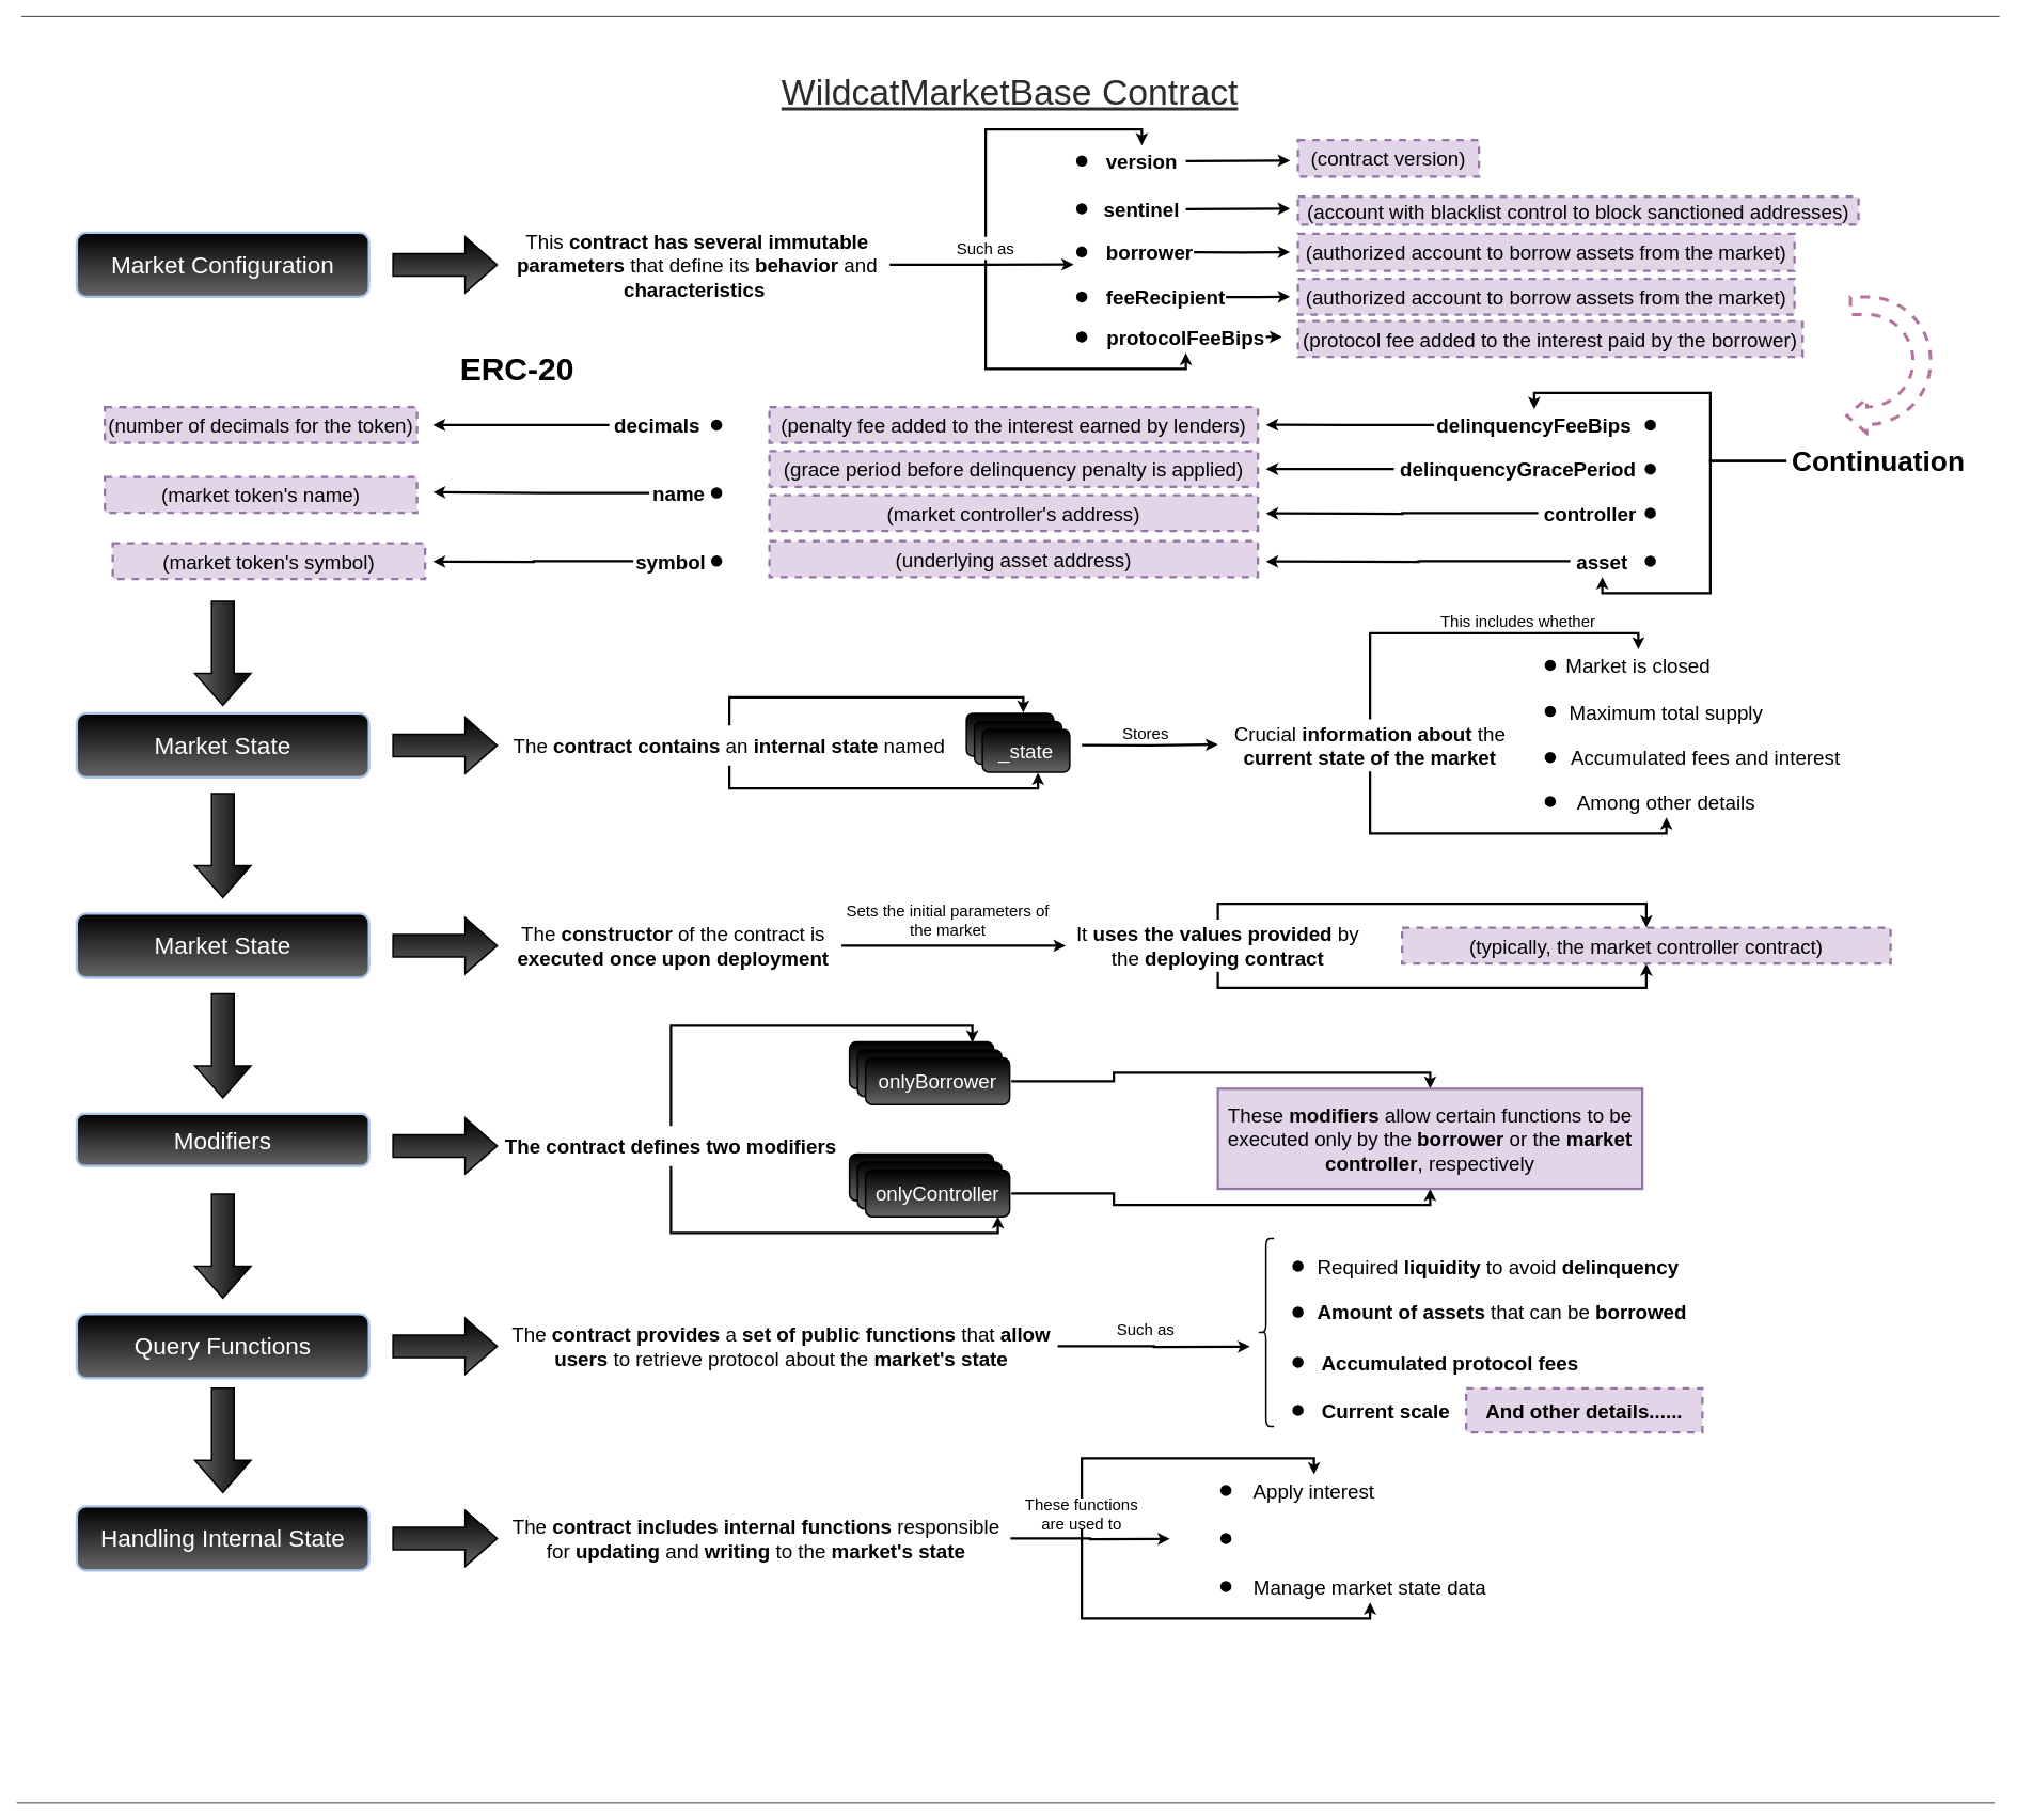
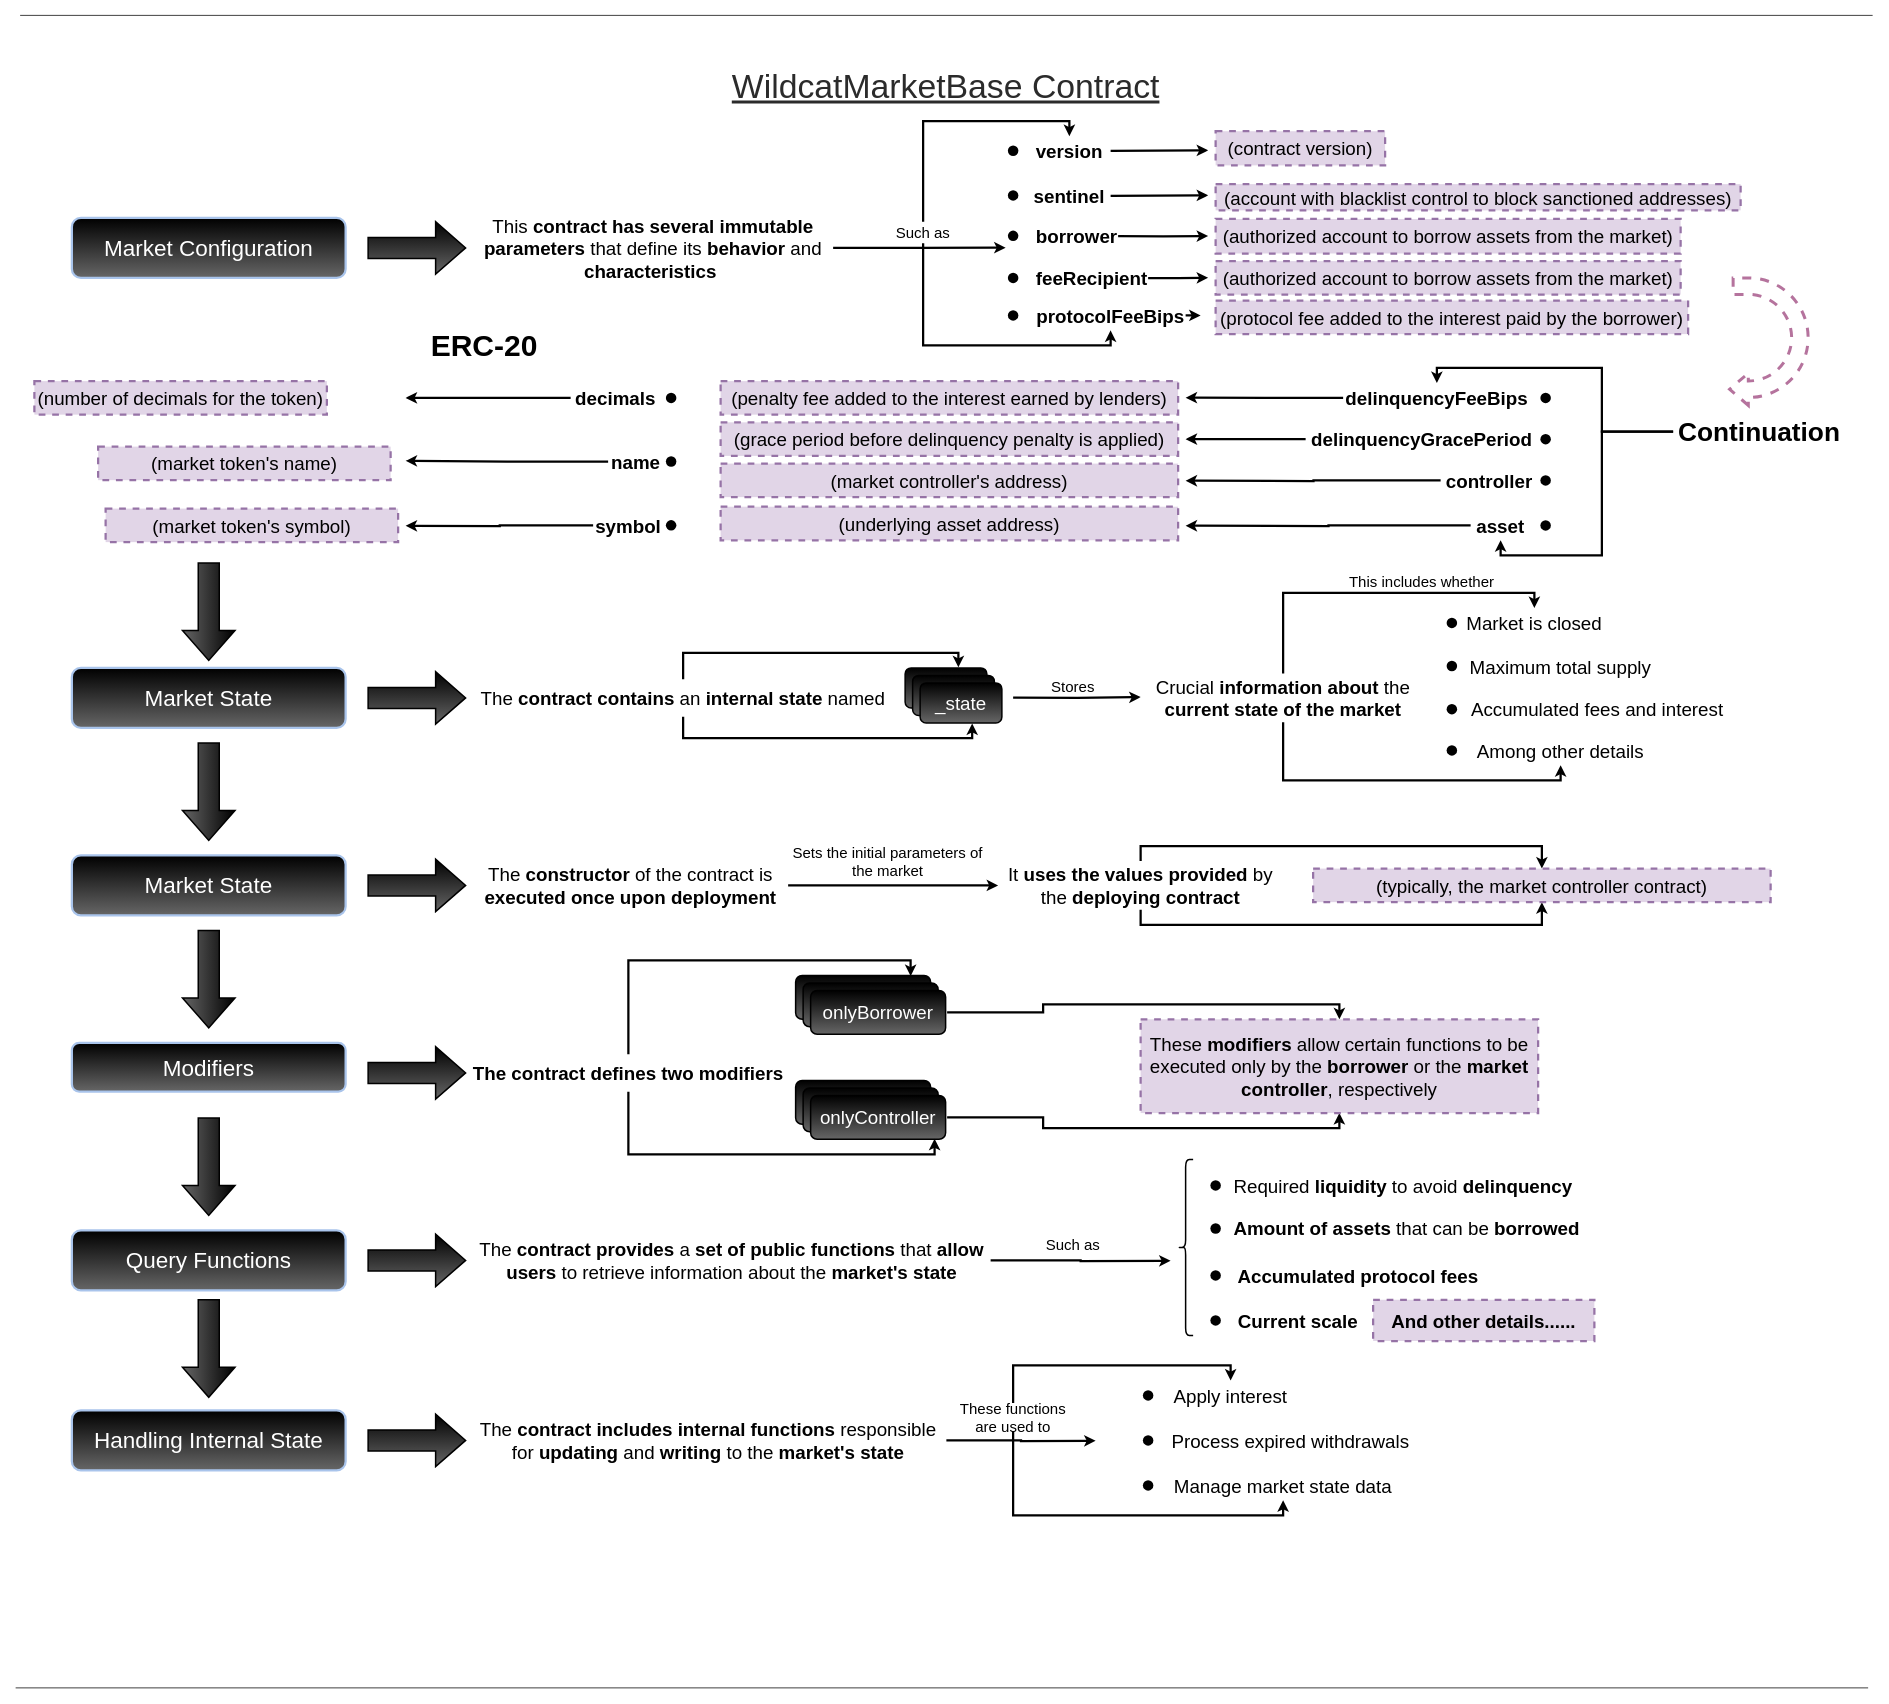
- <mxCell id="63" value="&lt;div style=&quot;font-size: 25px;&quot;&gt; (number of decimals for the token)&lt;br&gt;&lt;/div&gt;" style="rounded=0;whiteSpace=wrap;html=1;fontFamily=Helvetica;fontSize=11;fontColor=default;gradientColor=none;fillColor=#e1d5e7;align=center;dashed=1;strokeWidth=3;strokeColor=#9673a6;" vertex="1" parent="1"><mxGeometry x="130" y="507.64" width="390" height="44.74" as="geometry" /></mxCell>
+ <mxCell id="63" value="&lt;div style=&quot;font-size: 25px;&quot;&gt; (number of decimals for the token)&lt;br&gt;&lt;/div&gt;" style="rounded=0;whiteSpace=wrap;html=1;fontFamily=Helvetica;fontSize=11;fontColor=default;gradientColor=none;fillColor=#e1d5e7;align=center;dashed=1;strokeWidth=3;strokeColor=#9673a6;" vertex="1" parent="1"><mxGeometry x="45" y="507.64" width="390" height="44.74" as="geometry" /></mxCell>
- <mxCell id="117" value="&lt;div style=&quot;font-size: 25px;&quot;&gt;These &lt;b&gt;modifiers&lt;/b&gt; allow certain functions to be executed only by the &lt;b&gt;borrower&lt;/b&gt; or the &lt;b&gt;market controller&lt;/b&gt;, respectively&lt;br&gt;&lt;/div&gt;" style="rounded=0;whiteSpace=wrap;html=1;fontFamily=Helvetica;fontSize=11;fontColor=default;gradientColor=none;fillColor=#e1d5e7;align=center;dashed=0;strokeWidth=3;strokeColor=#9673a6;" vertex="1" parent="1"><mxGeometry x="1520" y="1358.59" width="530" height="125" as="geometry" /></mxCell>
+ <mxCell id="117" value="&lt;div style=&quot;font-size: 25px;&quot;&gt;These &lt;b&gt;modifiers&lt;/b&gt; allow certain functions to be executed only by the &lt;b&gt;borrower&lt;/b&gt; or the &lt;b&gt;market controller&lt;/b&gt;, respectively&lt;br&gt;&lt;/div&gt;" style="rounded=0;whiteSpace=wrap;html=1;fontFamily=Helvetica;fontSize=11;fontColor=default;gradientColor=none;fillColor=#e1d5e7;align=center;dashed=1;strokeWidth=3;strokeColor=#9673a6;" vertex="1" parent="1"><mxGeometry x="1520" y="1358.59" width="530" height="125" as="geometry" /></mxCell>
- <mxCell id="123" value="&lt;font style=&quot;font-size: 25px;&quot;&gt;The &lt;b&gt;contract provides&lt;/b&gt; a &lt;b&gt;set of public functions&lt;/b&gt; that &lt;b&gt;allow users&lt;/b&gt; to retrieve protocol about the &lt;b&gt;market's state&lt;/b&gt;&lt;/font&gt;" style="text;html=1;strokeColor=none;fillColor=none;align=center;verticalAlign=middle;whiteSpace=wrap;rounded=0;fontSize=11;fontFamily=Helvetica;fontColor=default;" vertex="1" parent="1"><mxGeometry x="630" y="1647.5" width="690" height="65" as="geometry" /></mxCell>
+ <mxCell id="123" value="&lt;font style=&quot;font-size: 25px;&quot;&gt;The &lt;b&gt;contract provides&lt;/b&gt; a &lt;b&gt;set of public functions&lt;/b&gt; that &lt;b&gt;allow users&lt;/b&gt; to retrieve information about the &lt;b&gt;market's state&lt;/b&gt;&lt;/font&gt;" style="text;html=1;strokeColor=none;fillColor=none;align=center;verticalAlign=middle;whiteSpace=wrap;rounded=0;fontSize=11;fontFamily=Helvetica;fontColor=default;" vertex="1" parent="1"><mxGeometry x="630" y="1647.5" width="690" height="65" as="geometry" /></mxCell>
+ <mxCell id="147" value="&lt;font style=&quot;font-size: 25px;&quot;&gt;Process expired withdrawals&lt;/font&gt;" style="text;html=1;strokeColor=none;fillColor=none;align=center;verticalAlign=middle;whiteSpace=wrap;rounded=0;fontSize=11;fontFamily=Helvetica;fontColor=default;" vertex="1" parent="1"><mxGeometry x="1550" y="1900.12" width="340" height="39.88" as="geometry" /></mxCell>
